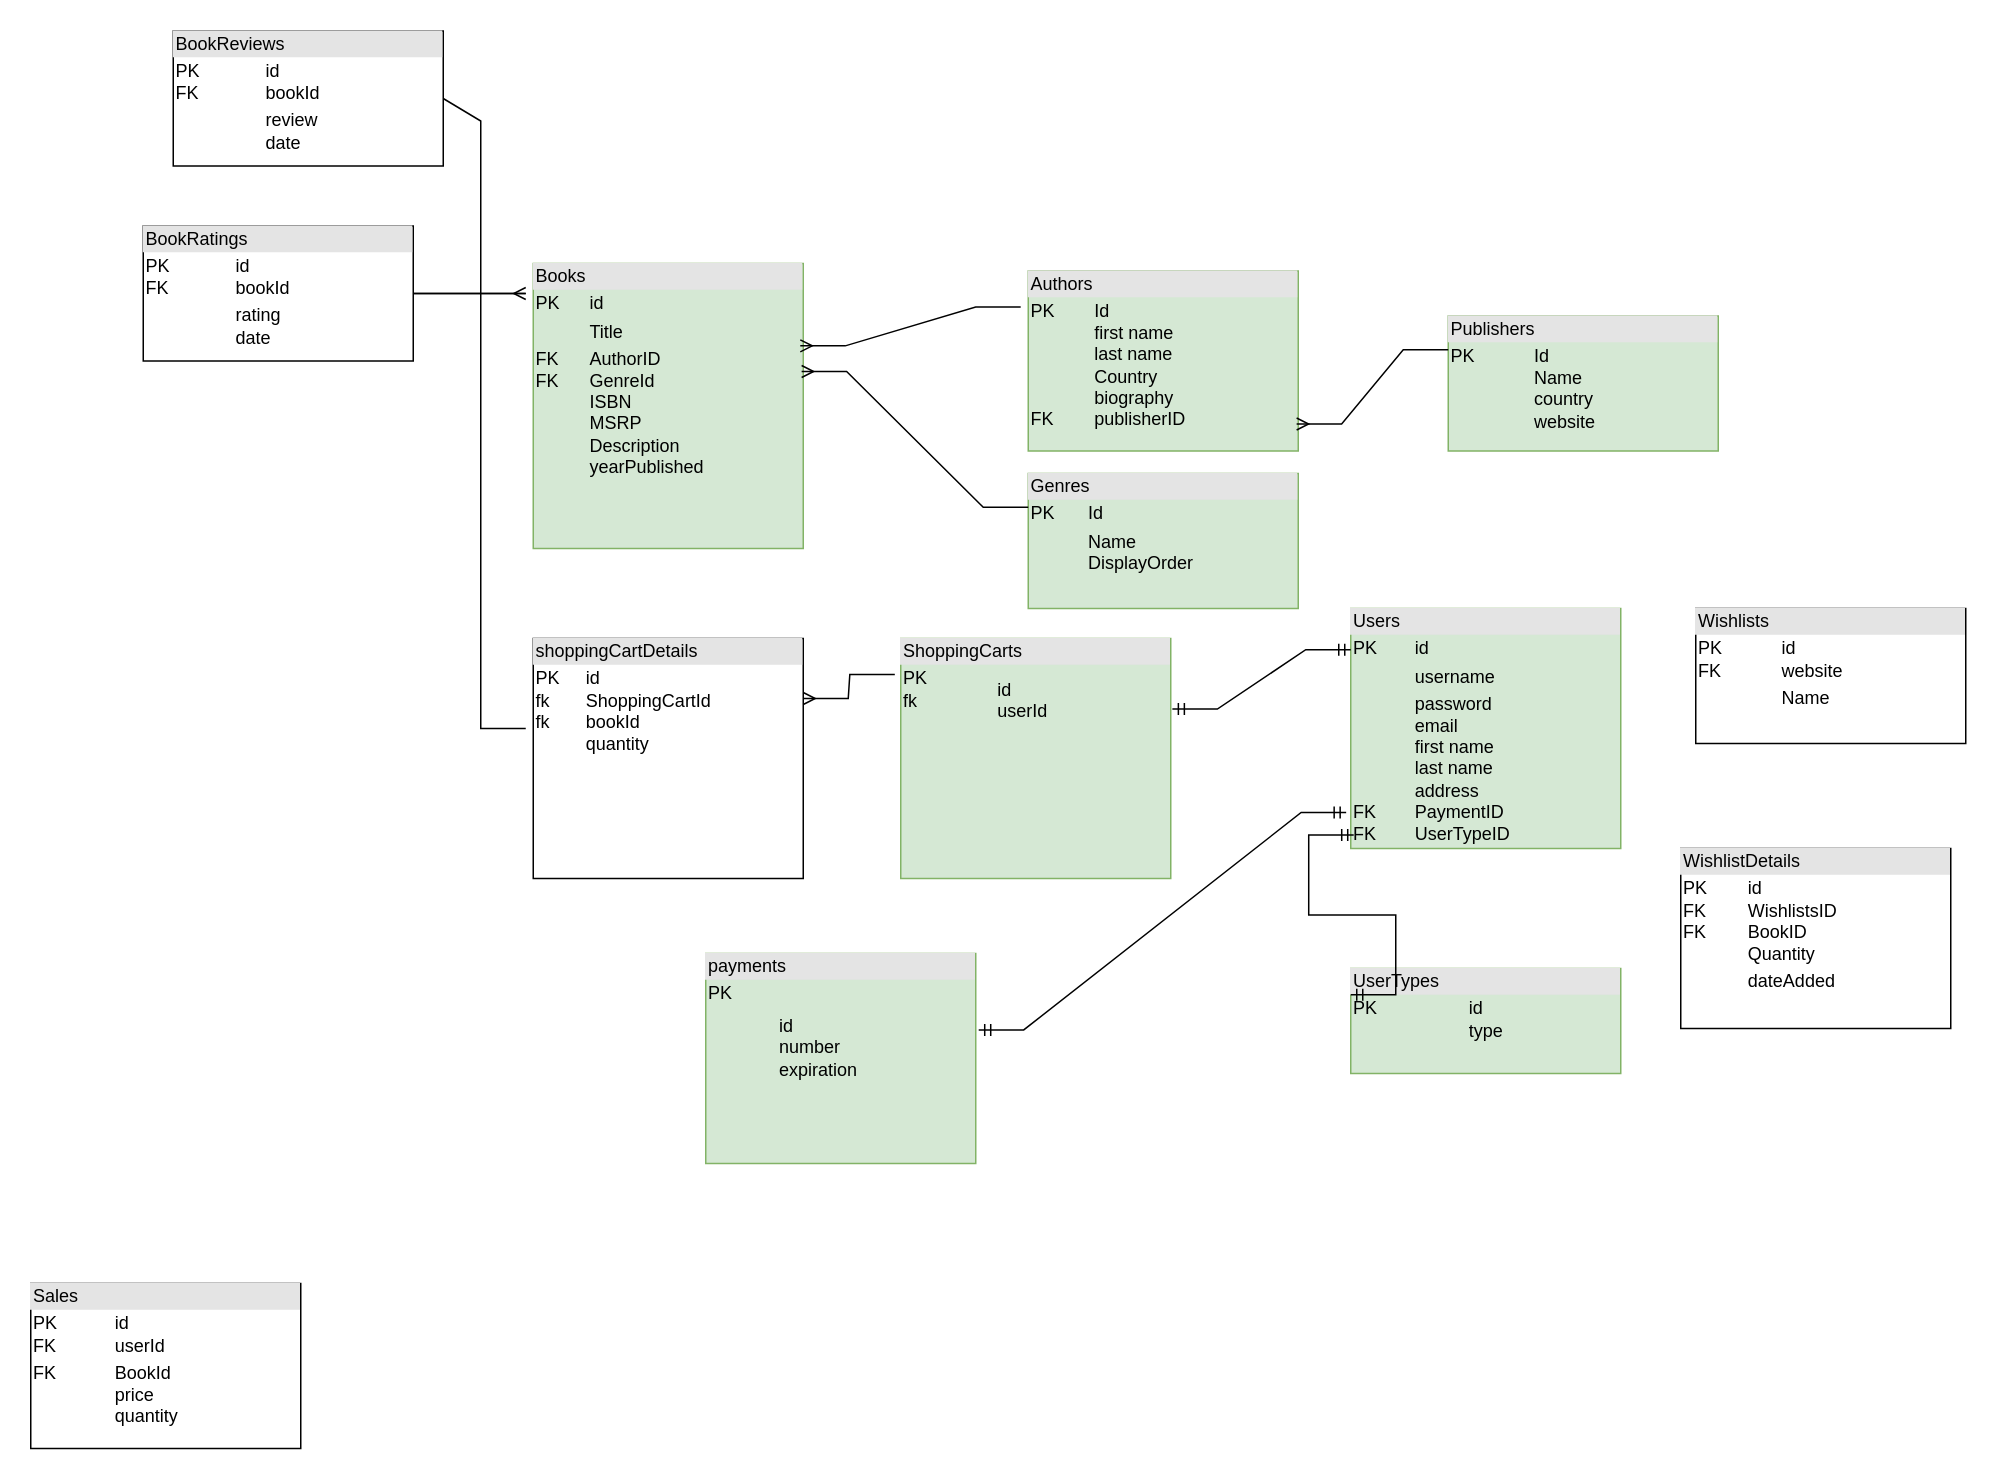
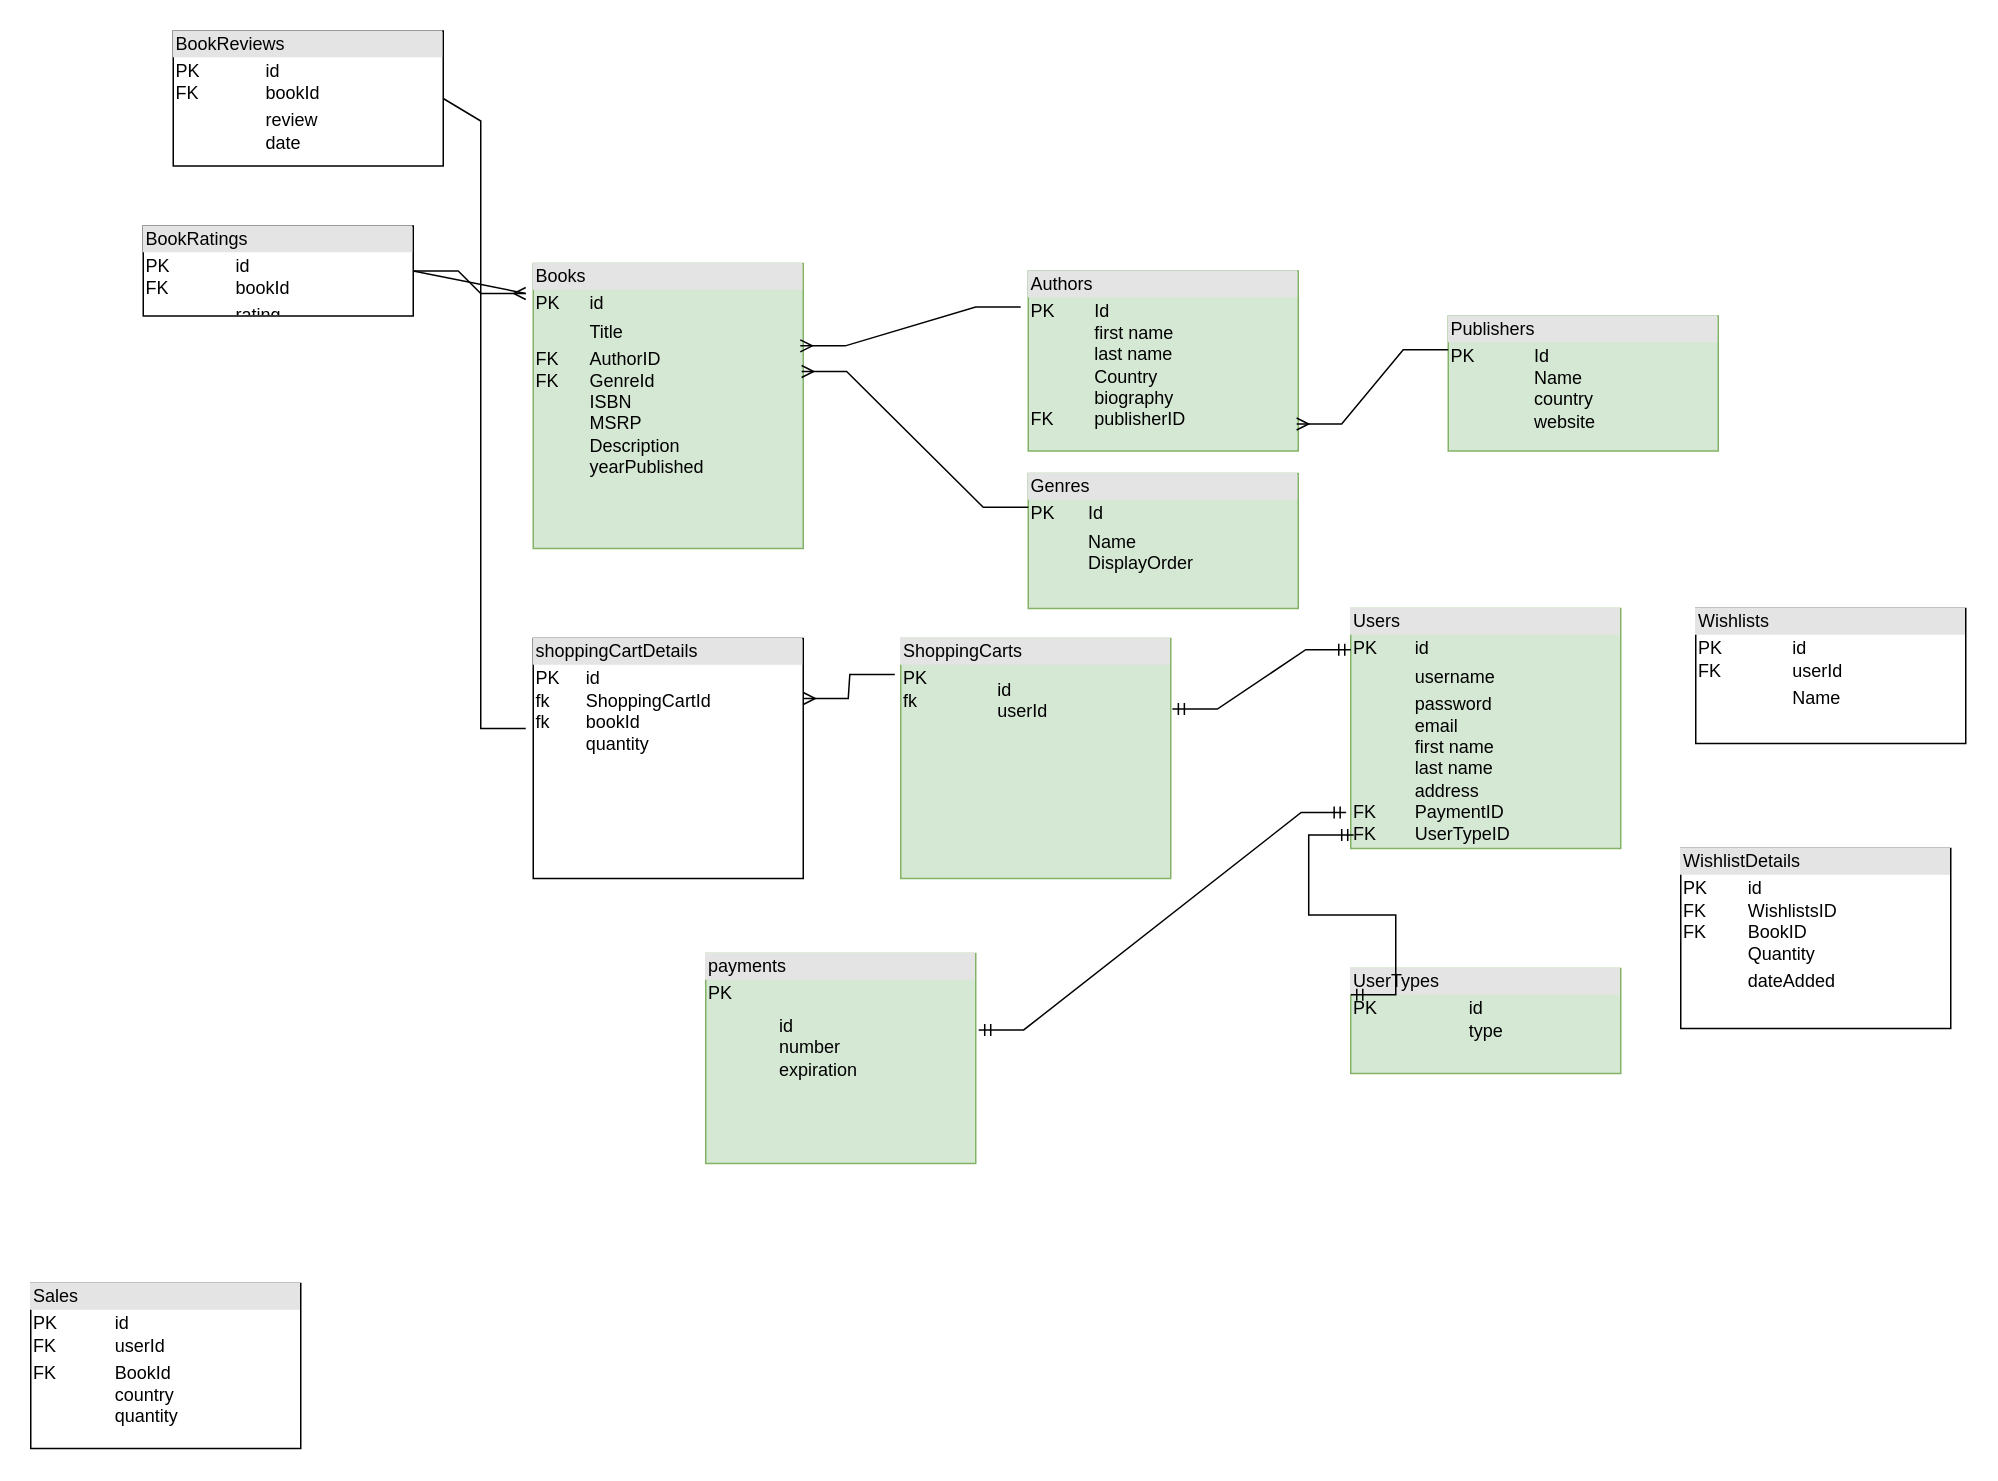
- <mxCell id="9" value="&lt;div style=&quot;box-sizing:border-box;width:100%;background:#e4e4e4;padding:2px;&quot;&gt;BookRatings&lt;/div&gt;&lt;table style=&quot;width:100%;font-size:1em;&quot; cellpadding=&quot;2&quot; cellspacing=&quot;0&quot;&gt;&lt;tbody&gt;&lt;tr&gt;&lt;td&gt;PK&lt;br&gt;FK&lt;/td&gt;&lt;td&gt;id&lt;br&gt;bookId&lt;/td&gt;&lt;/tr&gt;&lt;tr&gt;&lt;td&gt;&lt;br&gt;&lt;/td&gt;&lt;td&gt;rating&lt;br&gt;date&lt;/td&gt;&lt;/tr&gt;&lt;tr&gt;&lt;td&gt;&lt;/td&gt;&lt;td&gt;&lt;br&gt;&lt;br&gt;&lt;br&gt;&lt;/td&gt;&lt;/tr&gt;&lt;/tbody&gt;&lt;/table&gt;" style="verticalAlign=top;align=left;overflow=fill;html=1;whiteSpace=wrap;" parent="1" vertex="1"><mxGeometry x="95" y="150" width="180" height="90" as="geometry" /></mxCell>
+ <mxCell id="9" value="&lt;div style=&quot;box-sizing:border-box;width:100%;background:#e4e4e4;padding:2px;&quot;&gt;BookRatings&lt;/div&gt;&lt;table style=&quot;width:100%;font-size:1em;&quot; cellpadding=&quot;2&quot; cellspacing=&quot;0&quot;&gt;&lt;tbody&gt;&lt;tr&gt;&lt;td&gt;PK&lt;br&gt;FK&lt;/td&gt;&lt;td&gt;id&lt;br&gt;bookId&lt;/td&gt;&lt;/tr&gt;&lt;tr&gt;&lt;td&gt;&lt;br&gt;&lt;/td&gt;&lt;td&gt;rating&lt;br&gt;date&lt;/td&gt;&lt;/tr&gt;&lt;tr&gt;&lt;td&gt;&lt;/td&gt;&lt;td&gt;&lt;br&gt;&lt;br&gt;&lt;br&gt;&lt;/td&gt;&lt;/tr&gt;&lt;/tbody&gt;&lt;/table&gt;" style="verticalAlign=top;align=left;overflow=fill;html=1;whiteSpace=wrap;" parent="1" vertex="1"><mxGeometry x="95" y="150" width="180" height="60" as="geometry" /></mxCell>
- <mxCell id="11" value="&lt;div style=&quot;box-sizing:border-box;width:100%;background:#e4e4e4;padding:2px;&quot;&gt;Wishlists&lt;/div&gt;&lt;table style=&quot;width:100%;font-size:1em;&quot; cellpadding=&quot;2&quot; cellspacing=&quot;0&quot;&gt;&lt;tbody&gt;&lt;tr&gt;&lt;td&gt;PK&lt;br&gt;FK&lt;/td&gt;&lt;td&gt;id&lt;br&gt;website&lt;/td&gt;&lt;/tr&gt;&lt;tr&gt;&lt;td&gt;&lt;br&gt;&lt;/td&gt;&lt;td&gt;Name&lt;/td&gt;&lt;/tr&gt;&lt;tr&gt;&lt;td&gt;&lt;/td&gt;&lt;td&gt;&lt;br&gt;&lt;br&gt;&lt;br&gt;&lt;/td&gt;&lt;/tr&gt;&lt;/tbody&gt;&lt;/table&gt;" style="verticalAlign=top;align=left;overflow=fill;html=1;whiteSpace=wrap;" parent="1" vertex="1"><mxGeometry x="1130" y="405" width="180" height="90" as="geometry" /></mxCell>
+ <mxCell id="11" value="&lt;div style=&quot;box-sizing:border-box;width:100%;background:#e4e4e4;padding:2px;&quot;&gt;Wishlists&lt;/div&gt;&lt;table style=&quot;width:100%;font-size:1em;&quot; cellpadding=&quot;2&quot; cellspacing=&quot;0&quot;&gt;&lt;tbody&gt;&lt;tr&gt;&lt;td&gt;PK&lt;br&gt;FK&lt;/td&gt;&lt;td&gt;id&lt;br&gt;userId&lt;/td&gt;&lt;/tr&gt;&lt;tr&gt;&lt;td&gt;&lt;br&gt;&lt;/td&gt;&lt;td&gt;Name&lt;/td&gt;&lt;/tr&gt;&lt;tr&gt;&lt;td&gt;&lt;/td&gt;&lt;td&gt;&lt;br&gt;&lt;br&gt;&lt;br&gt;&lt;/td&gt;&lt;/tr&gt;&lt;/tbody&gt;&lt;/table&gt;" style="verticalAlign=top;align=left;overflow=fill;html=1;whiteSpace=wrap;" parent="1" vertex="1"><mxGeometry x="1130" y="405" width="180" height="90" as="geometry" /></mxCell>
- <mxCell id="13" value="&lt;div style=&quot;box-sizing:border-box;width:100%;background:#e4e4e4;padding:2px;&quot;&gt;Sales&lt;/div&gt;&lt;table style=&quot;width:100%;font-size:1em;&quot; cellpadding=&quot;2&quot; cellspacing=&quot;0&quot;&gt;&lt;tbody&gt;&lt;tr&gt;&lt;td&gt;PK&lt;br&gt;FK&lt;/td&gt;&lt;td&gt;id&lt;br&gt;userId&lt;/td&gt;&lt;/tr&gt;&lt;tr&gt;&lt;td&gt;FK&lt;br&gt;&lt;br&gt;&lt;br&gt;&lt;/td&gt;&lt;td&gt;BookId&lt;br&gt;price&lt;br&gt;quantity&lt;/td&gt;&lt;/tr&gt;&lt;tr&gt;&lt;td&gt;&lt;br&gt;&lt;/td&gt;&lt;td&gt;&lt;br&gt;&lt;br&gt;&lt;br&gt;&lt;/td&gt;&lt;/tr&gt;&lt;/tbody&gt;&lt;/table&gt;" style="verticalAlign=top;align=left;overflow=fill;html=1;whiteSpace=wrap;" vertex="1" parent="1"><mxGeometry x="20" y="855" width="180" height="110" as="geometry" /></mxCell>
+ <mxCell id="13" value="&lt;div style=&quot;box-sizing:border-box;width:100%;background:#e4e4e4;padding:2px;&quot;&gt;Sales&lt;/div&gt;&lt;table style=&quot;width:100%;font-size:1em;&quot; cellpadding=&quot;2&quot; cellspacing=&quot;0&quot;&gt;&lt;tbody&gt;&lt;tr&gt;&lt;td&gt;PK&lt;br&gt;FK&lt;/td&gt;&lt;td&gt;id&lt;br&gt;userId&lt;/td&gt;&lt;/tr&gt;&lt;tr&gt;&lt;td&gt;FK&lt;br&gt;&lt;br&gt;&lt;br&gt;&lt;/td&gt;&lt;td&gt;BookId&lt;br&gt;country&lt;br&gt;quantity&lt;/td&gt;&lt;/tr&gt;&lt;tr&gt;&lt;td&gt;&lt;br&gt;&lt;/td&gt;&lt;td&gt;&lt;br&gt;&lt;br&gt;&lt;br&gt;&lt;/td&gt;&lt;/tr&gt;&lt;/tbody&gt;&lt;/table&gt;" style="verticalAlign=top;align=left;overflow=fill;html=1;whiteSpace=wrap;" vertex="1" parent="1"><mxGeometry x="20" y="855" width="180" height="110" as="geometry" /></mxCell>
